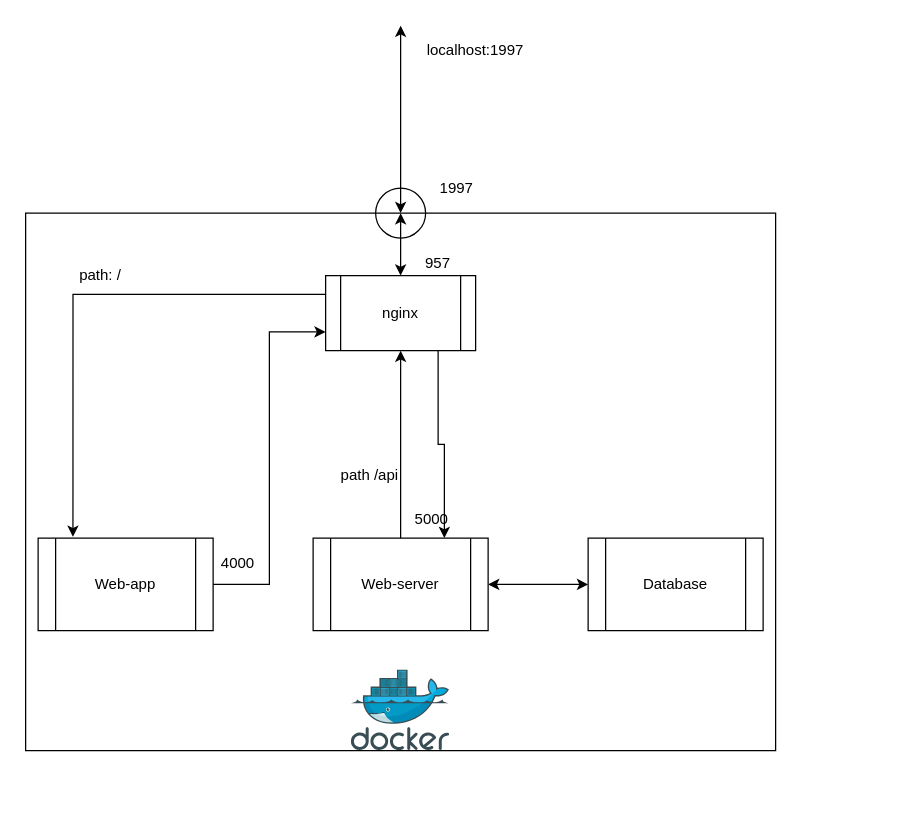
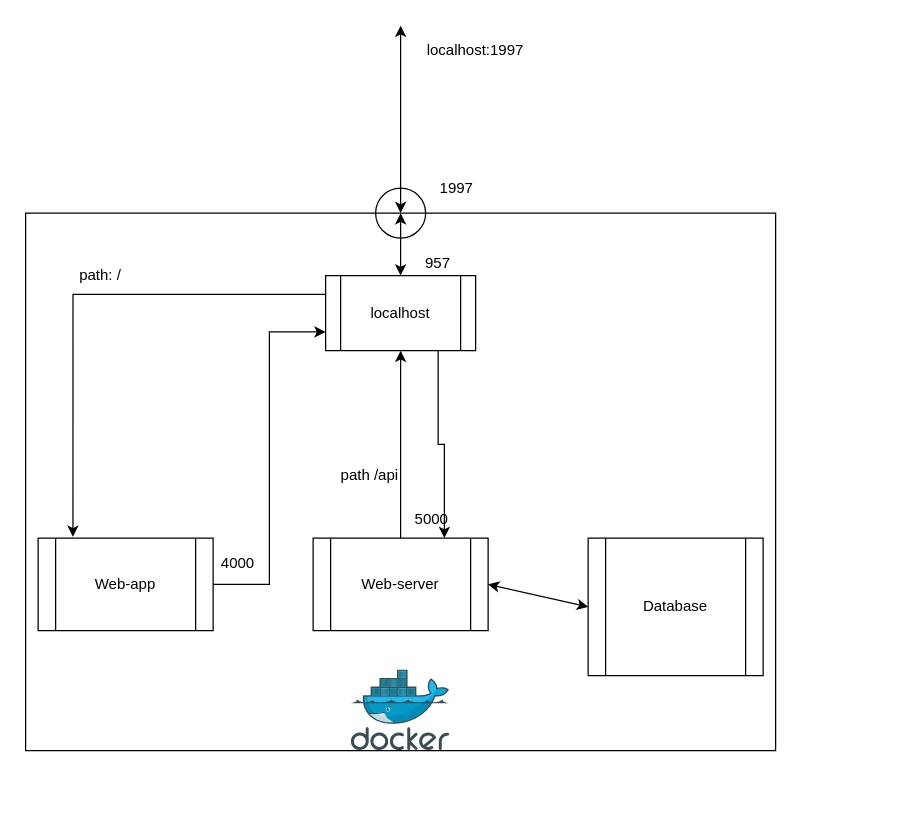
- <mxCell id="12" value="nginx" style="shape=process;whiteSpace=wrap;html=1;backgroundOutline=1;" parent="4" vertex="1"><mxGeometry x="240" y="50" width="120" height="60" as="geometry" /></mxCell>
+ <mxCell id="12" value="localhost" style="shape=process;whiteSpace=wrap;html=1;backgroundOutline=1;" parent="4" vertex="1"><mxGeometry x="240" y="50" width="120" height="60" as="geometry" /></mxCell>
- <mxCell id="9" value="Database" style="shape=process;whiteSpace=wrap;html=1;backgroundOutline=1;" parent="4" vertex="1"><mxGeometry x="450" y="260" width="140" height="74" as="geometry" /></mxCell>
+ <mxCell id="9" value="Database" style="shape=process;whiteSpace=wrap;html=1;backgroundOutline=1;" parent="4" vertex="1"><mxGeometry x="450" y="260" width="140" height="110" as="geometry" /></mxCell>
